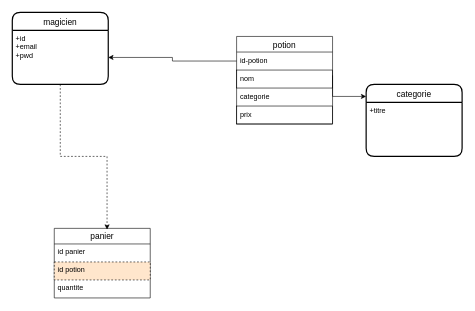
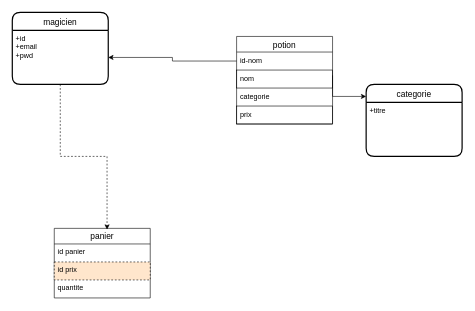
- <mxCell id="9" value="id-potion" style="text;strokeColor=none;fillColor=none;spacingLeft=4;spacingRight=4;overflow=hidden;rotatable=0;points=[[0,0.5],[1,0.5]];portConstraint=eastwest;fontSize=12;" vertex="1" parent="8"><mxGeometry y="26" width="160" height="30" as="geometry" /></mxCell>
+ <mxCell id="9" value="id-nom" style="text;strokeColor=none;fillColor=none;spacingLeft=4;spacingRight=4;overflow=hidden;rotatable=0;points=[[0,0.5],[1,0.5]];portConstraint=eastwest;fontSize=12;" vertex="1" parent="8"><mxGeometry y="26" width="160" height="30" as="geometry" /></mxCell>
- <mxCell id="15" value="id potion" style="text;spacingLeft=4;spacingRight=4;overflow=hidden;rotatable=0;points=[[0,0.5],[1,0.5]];portConstraint=eastwest;fontSize=12;dashed=1;strokeColor=#000000;fillColor=#FFE6CC;" vertex="1" parent="13"><mxGeometry y="56" width="160" height="30" as="geometry" /></mxCell>
+ <mxCell id="15" value="id prix" style="text;spacingLeft=4;spacingRight=4;overflow=hidden;rotatable=0;points=[[0,0.5],[1,0.5]];portConstraint=eastwest;fontSize=12;dashed=1;strokeColor=#000000;fillColor=#FFE6CC;" vertex="1" parent="13"><mxGeometry y="56" width="160" height="30" as="geometry" /></mxCell>
